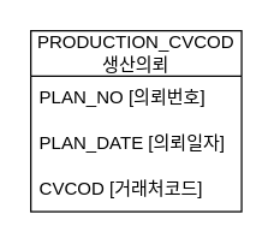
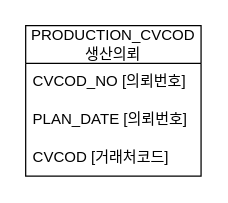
- <mxCell id="3" value="PLAN_NO [의뢰번호]" style="text;strokeColor=none;fillColor=none;align=left;verticalAlign=middle;spacingLeft=4;spacingRight=4;overflow=hidden;points=[[0,0.5],[1,0.5]];portConstraint=eastwest;rotatable=0;whiteSpace=wrap;html=1;" vertex="1" parent="2"><mxGeometry y="30" width="140" height="30" as="geometry" /></mxCell>
+ <mxCell id="3" value="CVCOD_NO [의뢰번호]" style="text;strokeColor=none;fillColor=none;align=left;verticalAlign=middle;spacingLeft=4;spacingRight=4;overflow=hidden;points=[[0,0.5],[1,0.5]];portConstraint=eastwest;rotatable=0;whiteSpace=wrap;html=1;" vertex="1" parent="2"><mxGeometry y="30" width="140" height="30" as="geometry" /></mxCell>
- <mxCell id="4" value="PLAN_DATE [의뢰일자]" style="text;strokeColor=none;fillColor=none;align=left;verticalAlign=middle;spacingLeft=4;spacingRight=4;overflow=hidden;points=[[0,0.5],[1,0.5]];portConstraint=eastwest;rotatable=0;whiteSpace=wrap;html=1;" vertex="1" parent="2"><mxGeometry y="60" width="140" height="30" as="geometry" /></mxCell>
+ <mxCell id="4" value="PLAN_DATE [의뢰번호]" style="text;strokeColor=none;fillColor=none;align=left;verticalAlign=middle;spacingLeft=4;spacingRight=4;overflow=hidden;points=[[0,0.5],[1,0.5]];portConstraint=eastwest;rotatable=0;whiteSpace=wrap;html=1;" vertex="1" parent="2"><mxGeometry y="60" width="140" height="30" as="geometry" /></mxCell>
